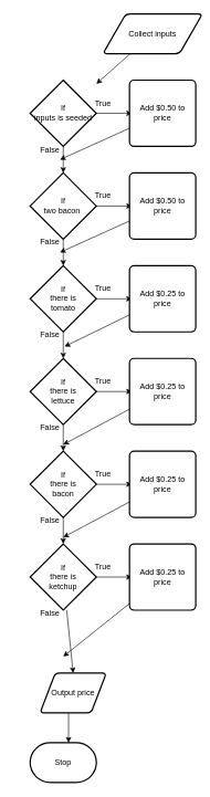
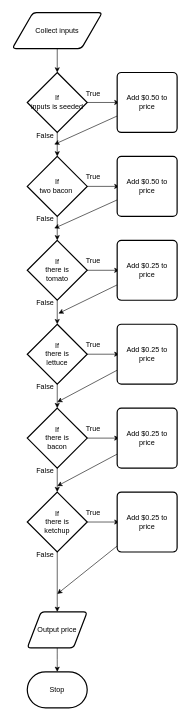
- <mxCell id="4" value="Collect inputs" style="shape=parallelogram;html=1;strokeWidth=2;perimeter=parallelogramPerimeter;whiteSpace=wrap;rounded=1;arcSize=12;size=0.23;" parent="1" vertex="1"><mxGeometry x="155" y="20" width="150" height="60" as="geometry" /></mxCell>
+ <mxCell id="4" value="Collect inputs" style="shape=parallelogram;html=1;strokeWidth=2;perimeter=parallelogramPerimeter;whiteSpace=wrap;rounded=1;arcSize=12;size=0.23;" parent="1" vertex="1"><mxGeometry x="20" y="20" width="150" height="60" as="geometry" /></mxCell>
- <mxCell id="36" value="Output price" style="shape=parallelogram;html=1;strokeWidth=2;perimeter=parallelogramPerimeter;whiteSpace=wrap;rounded=1;arcSize=12;size=0.23;" parent="1" vertex="1"><mxGeometry x="60" y="1015" width="100" height="60" as="geometry" /></mxCell>
+ <mxCell id="36" value="Output price" style="shape=parallelogram;html=1;strokeWidth=2;perimeter=parallelogramPerimeter;whiteSpace=wrap;rounded=1;arcSize=12;size=0.23;" parent="1" vertex="1"><mxGeometry x="45" y="1020" width="100" height="60" as="geometry" /></mxCell>
